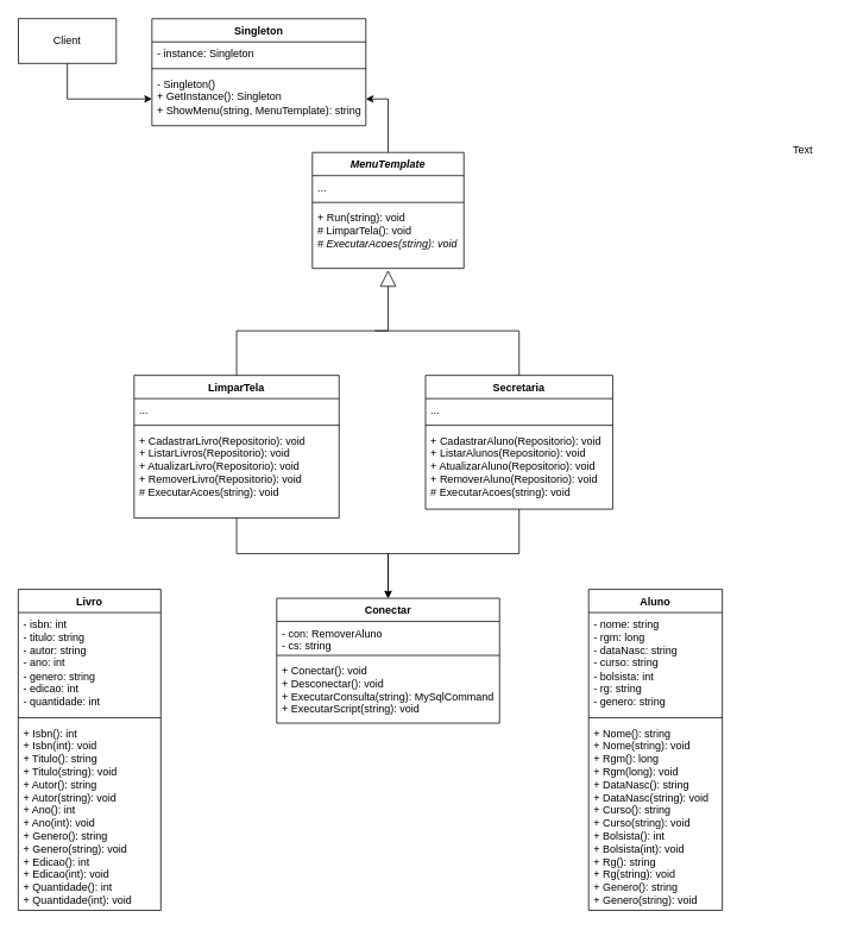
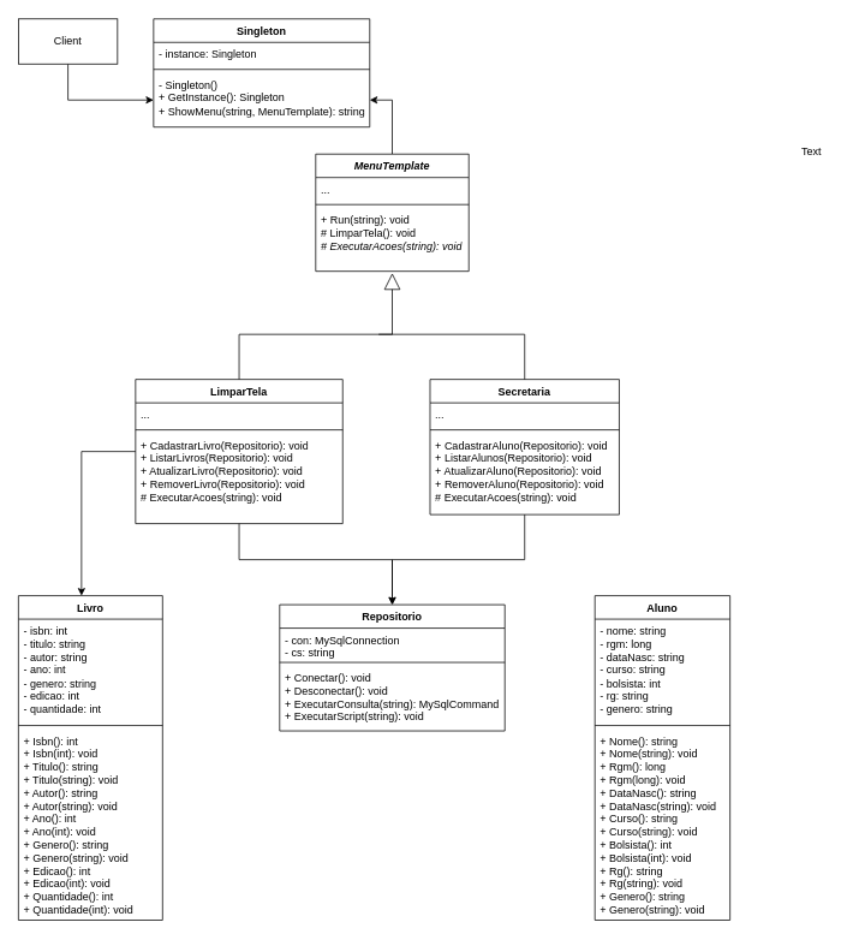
+ <mxCell id="13" style="edgeStyle=orthogonalEdgeStyle;rounded=0;orthogonalLoop=1;jettySize=auto;html=1;" edge="1" parent="1" source="15" target="27"><mxGeometry relative="1" as="geometry"><Array as="points"><mxPoint x="90" y="500" /></Array></mxGeometry></mxCell>
- <mxCell id="35" value="Conectar" style="swimlane;fontStyle=1;align=center;verticalAlign=top;childLayout=stackLayout;horizontal=1;startSize=26;horizontalStack=0;resizeParent=1;resizeParentMax=0;resizeLast=0;collapsible=1;marginBottom=0;whiteSpace=wrap;html=1;" vertex="1" parent="1"><mxGeometry x="310" y="670" width="250" height="140" as="geometry" /></mxCell>
+ <mxCell id="35" value="Repositorio" style="swimlane;fontStyle=1;align=center;verticalAlign=top;childLayout=stackLayout;horizontal=1;startSize=26;horizontalStack=0;resizeParent=1;resizeParentMax=0;resizeLast=0;collapsible=1;marginBottom=0;whiteSpace=wrap;html=1;" vertex="1" parent="1"><mxGeometry x="310" y="670" width="250" height="140" as="geometry" /></mxCell>
- <mxCell id="36" value="- con: RemoverAluno&lt;div&gt;- cs: string&lt;/div&gt;&lt;div&gt;&lt;br&gt;&lt;/div&gt;" style="text;strokeColor=none;fillColor=none;align=left;verticalAlign=top;spacingLeft=4;spacingRight=4;overflow=hidden;rotatable=0;points=[[0,0.5],[1,0.5]];portConstraint=eastwest;whiteSpace=wrap;html=1;" vertex="1" parent="35"><mxGeometry y="26" width="250" height="34" as="geometry" /></mxCell>
+ <mxCell id="36" value="- con: MySqlConnection&lt;div&gt;- cs: string&lt;/div&gt;&lt;div&gt;&lt;br&gt;&lt;/div&gt;" style="text;strokeColor=none;fillColor=none;align=left;verticalAlign=top;spacingLeft=4;spacingRight=4;overflow=hidden;rotatable=0;points=[[0,0.5],[1,0.5]];portConstraint=eastwest;whiteSpace=wrap;html=1;" vertex="1" parent="35"><mxGeometry y="26" width="250" height="34" as="geometry" /></mxCell>
